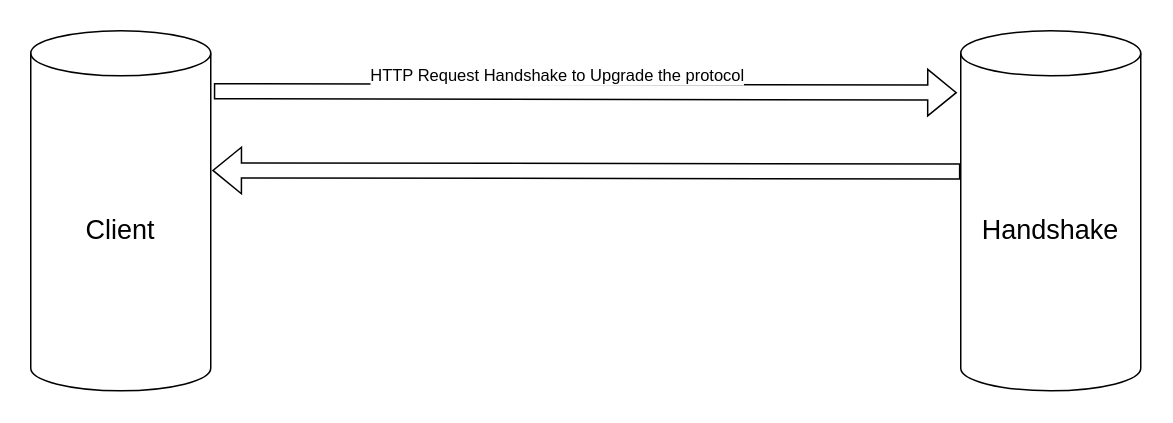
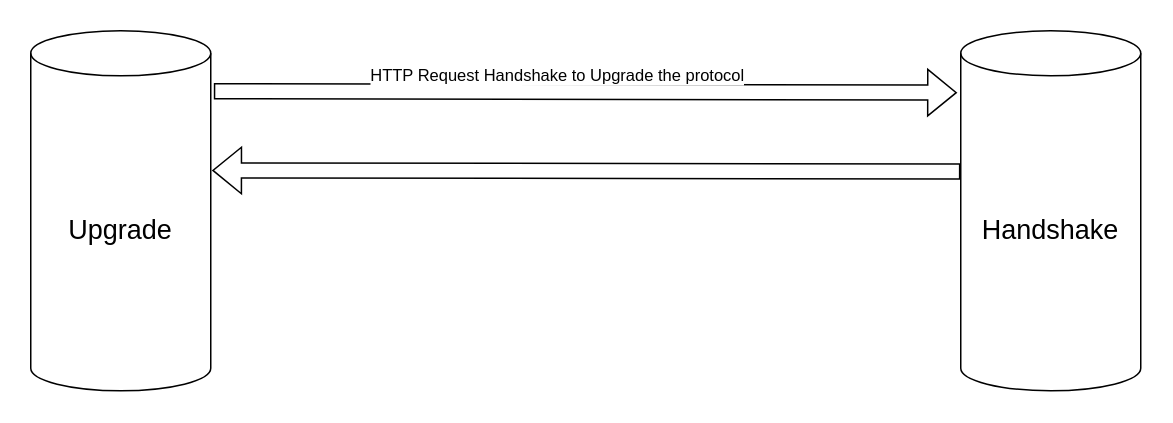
- <mxCell id="2" value="&lt;font style=&quot;font-size: 18px;&quot;&gt;Client&lt;/font&gt;" style="shape=cylinder3;whiteSpace=wrap;html=1;boundedLbl=1;backgroundOutline=1;size=15;" parent="1" vertex="1"><mxGeometry x="20" y="20" width="120" height="240" as="geometry" /></mxCell>
+ <mxCell id="2" value="&lt;font style=&quot;font-size: 18px;&quot;&gt;Upgrade&lt;/font&gt;" style="shape=cylinder3;whiteSpace=wrap;html=1;boundedLbl=1;backgroundOutline=1;size=15;" parent="1" vertex="1"><mxGeometry x="20" y="20" width="120" height="240" as="geometry" /></mxCell>
